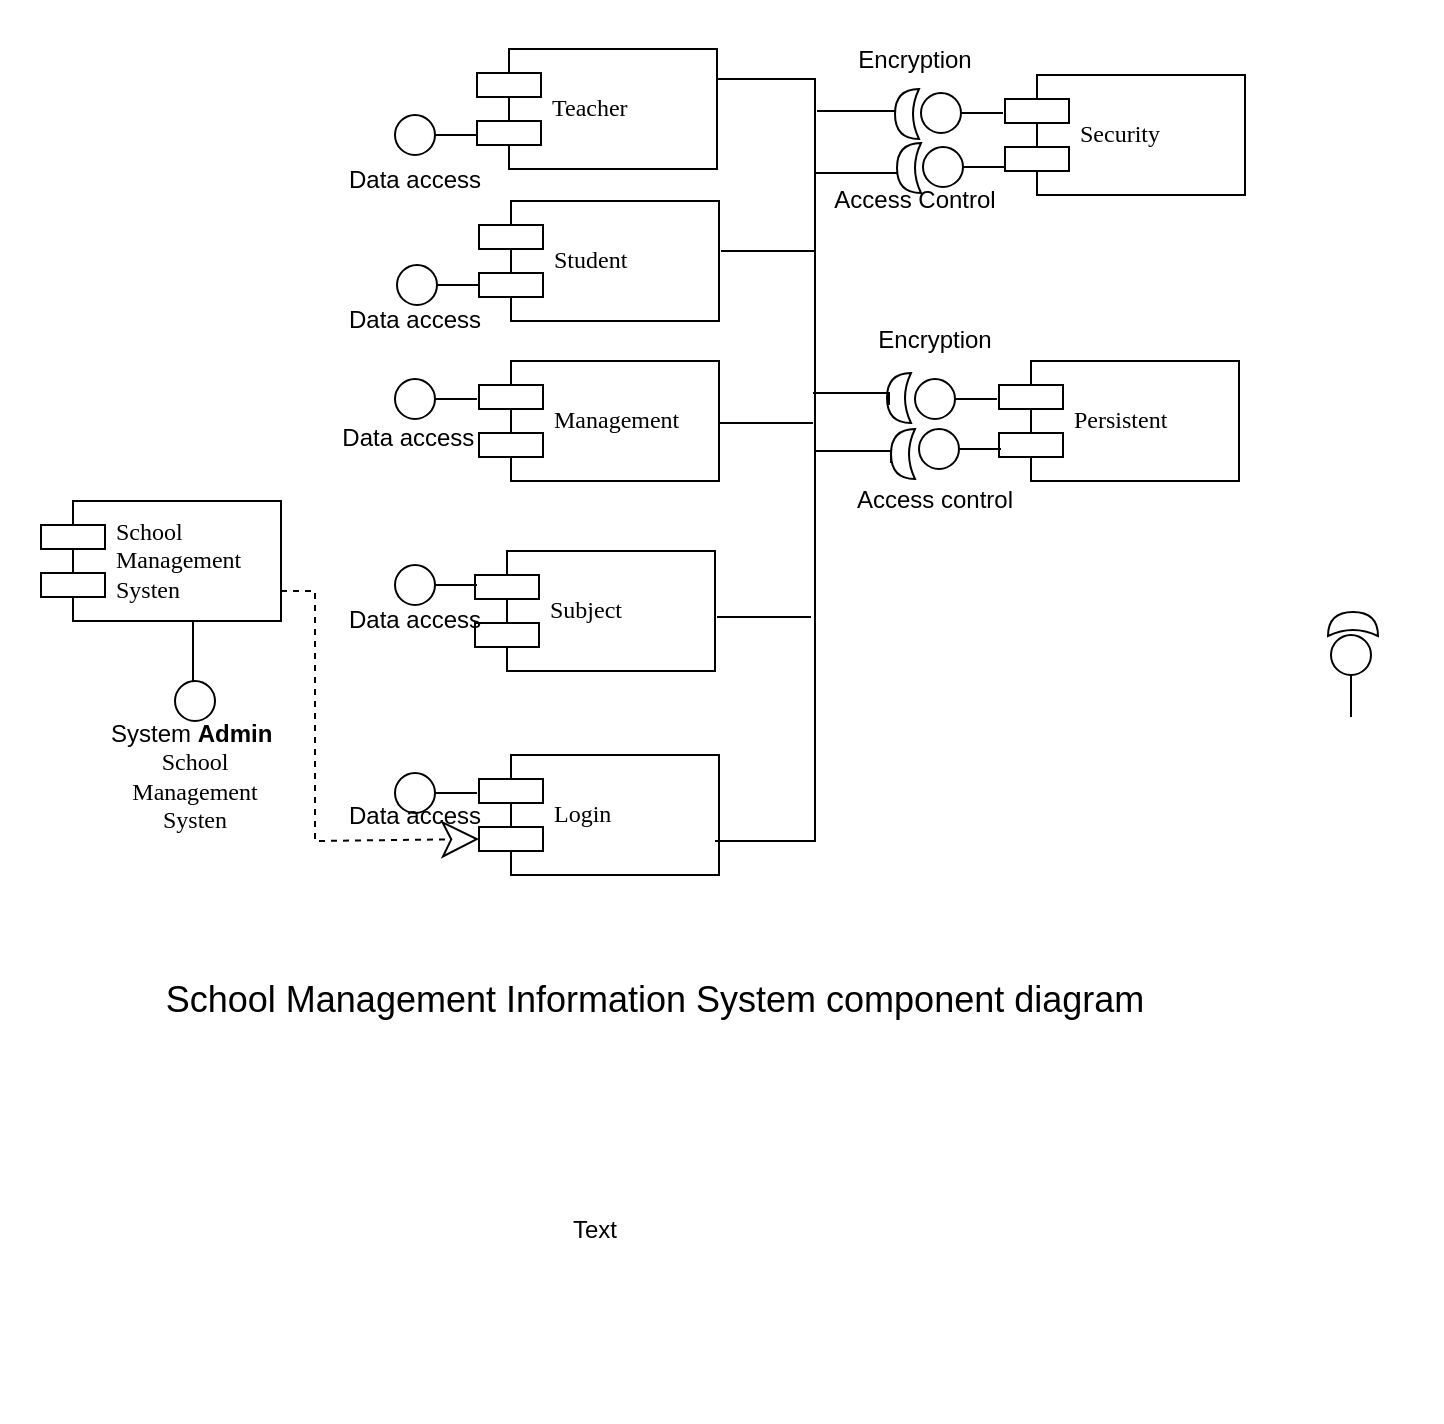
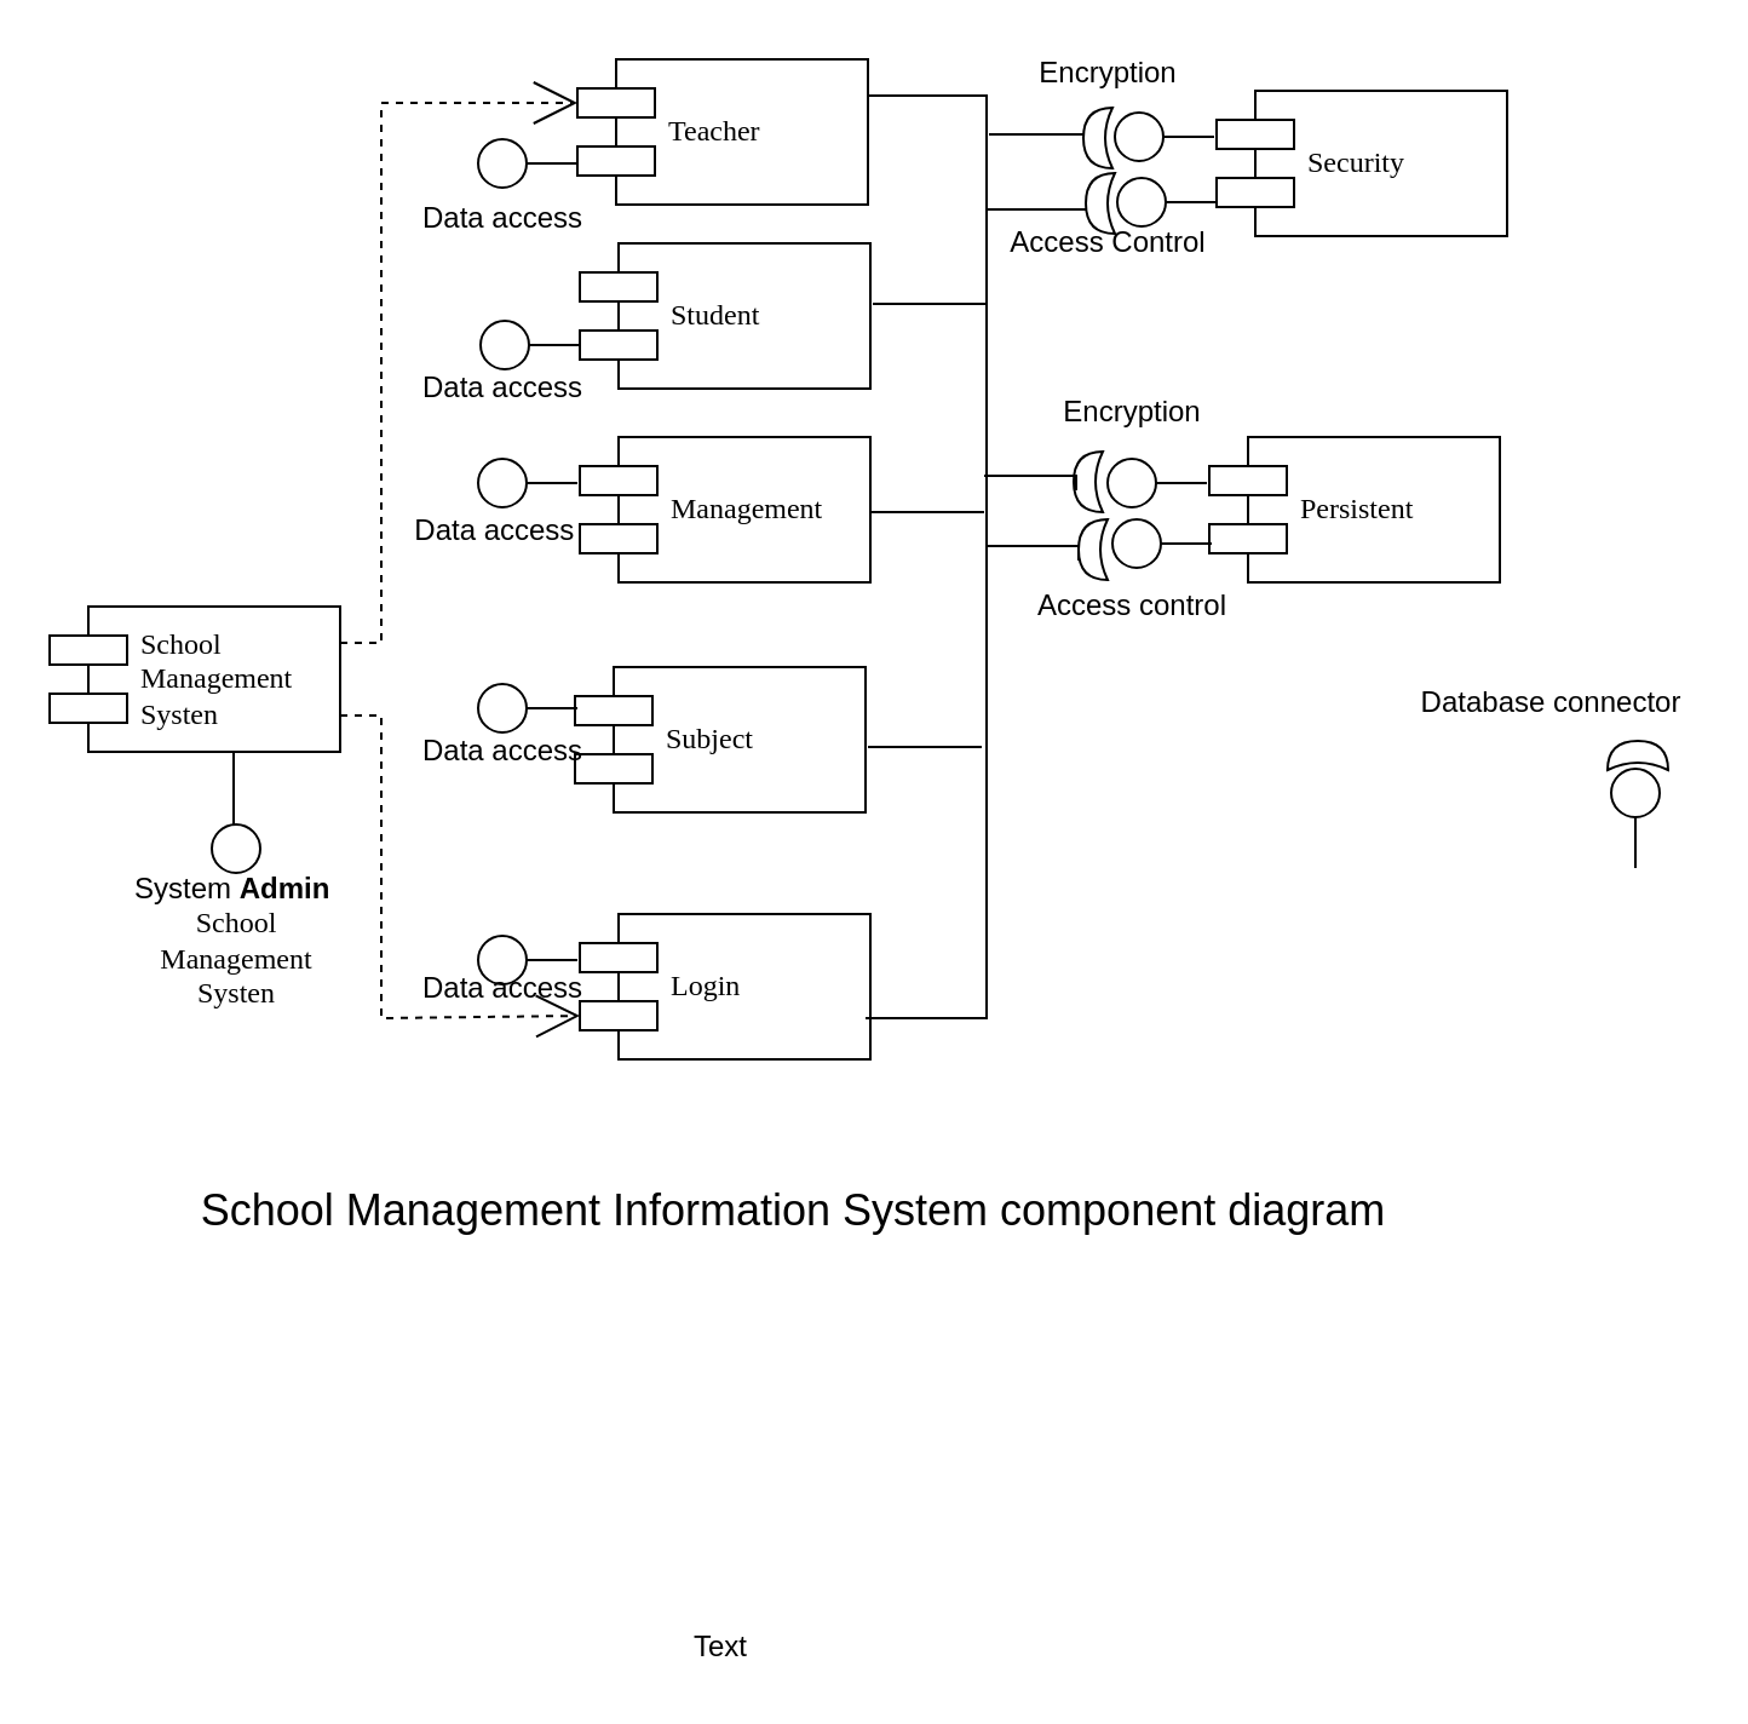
+ <mxCell id="3" style="edgeStyle=orthogonalEdgeStyle;rounded=0;html=1;labelBackgroundColor=none;startArrow=none;startFill=0;startSize=8;endArrow=open;endFill=0;endSize=16;fontFamily=Verdana;fontSize=12;dashed=1;exitX=1;exitY=0.25;exitDx=0;exitDy=0;entryX=0;entryY=0.3;entryDx=0;entryDy=0;" parent="1" source="5" target="2" edge="1"><mxGeometry relative="1" as="geometry"><Array as="points"><mxPoint x="157" y="265" /><mxPoint x="157" y="42" /></Array><mxPoint x="152" y="190" as="targetPoint" /></mxGeometry></mxCell>
+ <mxCell id="65" value="Database connector" style="text;html=1;align=center;verticalAlign=middle;resizable=0;points=[];autosize=1;strokeColor=none;fillColor=none;" vertex="1" parent="1"><mxGeometry x="580" y="280" width="120" height="20" as="geometry" /></mxCell>
- <mxCell id="9" style="edgeStyle=orthogonalEdgeStyle;rounded=0;html=1;labelBackgroundColor=none;startArrow=none;startFill=0;startSize=8;endArrow=classic;endFill=0;endSize=16;fontFamily=Verdana;fontSize=12;dashed=1;exitX=1;exitY=0.75;exitDx=0;exitDy=0;entryX=0;entryY=0.7;entryDx=0;entryDy=0;" edge="1" parent="1" source="5" target="28"><mxGeometry relative="1" as="geometry"><Array as="points"><mxPoint x="157" y="295" /><mxPoint x="157" y="420" /></Array><mxPoint x="149" y="292" as="sourcePoint" /><mxPoint x="247" y="417" as="targetPoint" /></mxGeometry></mxCell>
+ <mxCell id="9" style="edgeStyle=orthogonalEdgeStyle;rounded=0;html=1;labelBackgroundColor=none;startArrow=none;startFill=0;startSize=8;endArrow=open;endFill=0;endSize=16;fontFamily=Verdana;fontSize=12;dashed=1;exitX=1;exitY=0.75;exitDx=0;exitDy=0;entryX=0;entryY=0.7;entryDx=0;entryDy=0;" edge="1" parent="1" source="5" target="28"><mxGeometry relative="1" as="geometry"><Array as="points"><mxPoint x="157" y="295" /><mxPoint x="157" y="420" /></Array><mxPoint x="149" y="292" as="sourcePoint" /><mxPoint x="247" y="417" as="targetPoint" /></mxGeometry></mxCell>
- <mxCell id="4" value="Text" style="text;html=1;align=center;verticalAlign=middle;resizable=0;points=[];autosize=1;strokeColor=none;fillColor=none;" vertex="1" parent="1"><mxGeometry x="277" y="605" width="40" height="20" as="geometry" /></mxCell>
+ <mxCell id="4" value="Text" style="text;html=1;align=center;verticalAlign=middle;resizable=0;points=[];autosize=1;strokeColor=none;fillColor=none;" vertex="1" parent="1"><mxGeometry x="277" y="670" width="40" height="20" as="geometry" /></mxCell>
